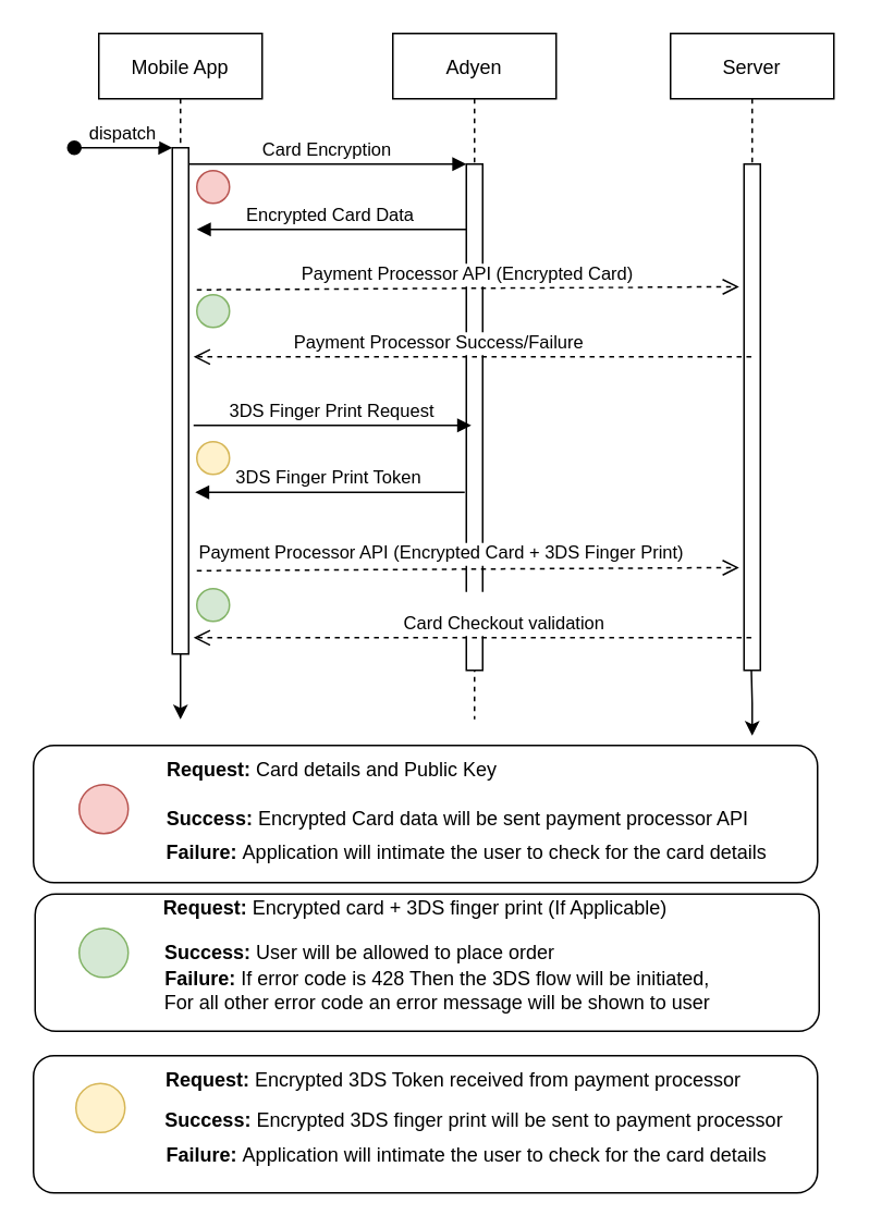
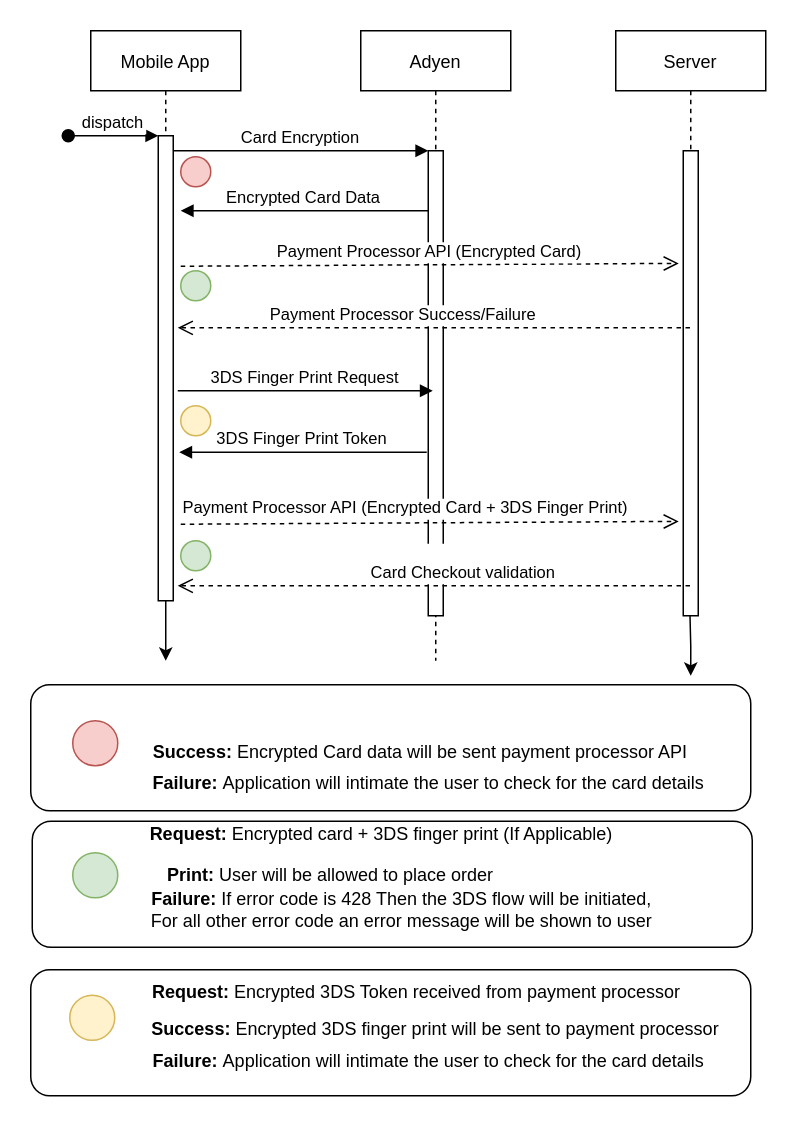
- <mxCell id="35" value="&lt;b&gt;Request:&lt;/b&gt;&amp;nbsp;Card details and Public Key" style="text;html=1;strokeColor=none;fillColor=none;align=center;verticalAlign=middle;whiteSpace=wrap;rounded=0;" vertex="1" parent="1"><mxGeometry x="98" y="456" width="210" height="30" as="geometry" /></mxCell>
- <mxCell id="30" value="&lt;b&gt;Success:&lt;/b&gt;&amp;nbsp;User will be allowed to place order" style="text;html=1;strokeColor=none;fillColor=none;align=center;verticalAlign=middle;whiteSpace=wrap;rounded=0;" vertex="1" parent="1"><mxGeometry x="90" y="568" width="260" height="30" as="geometry" /></mxCell>
+ <mxCell id="30" value="&lt;b&gt;Print:&lt;/b&gt;&amp;nbsp;User will be allowed to place order" style="text;html=1;strokeColor=none;fillColor=none;align=center;verticalAlign=middle;whiteSpace=wrap;rounded=0;" vertex="1" parent="1"><mxGeometry x="90" y="568" width="260" height="30" as="geometry" /></mxCell>
